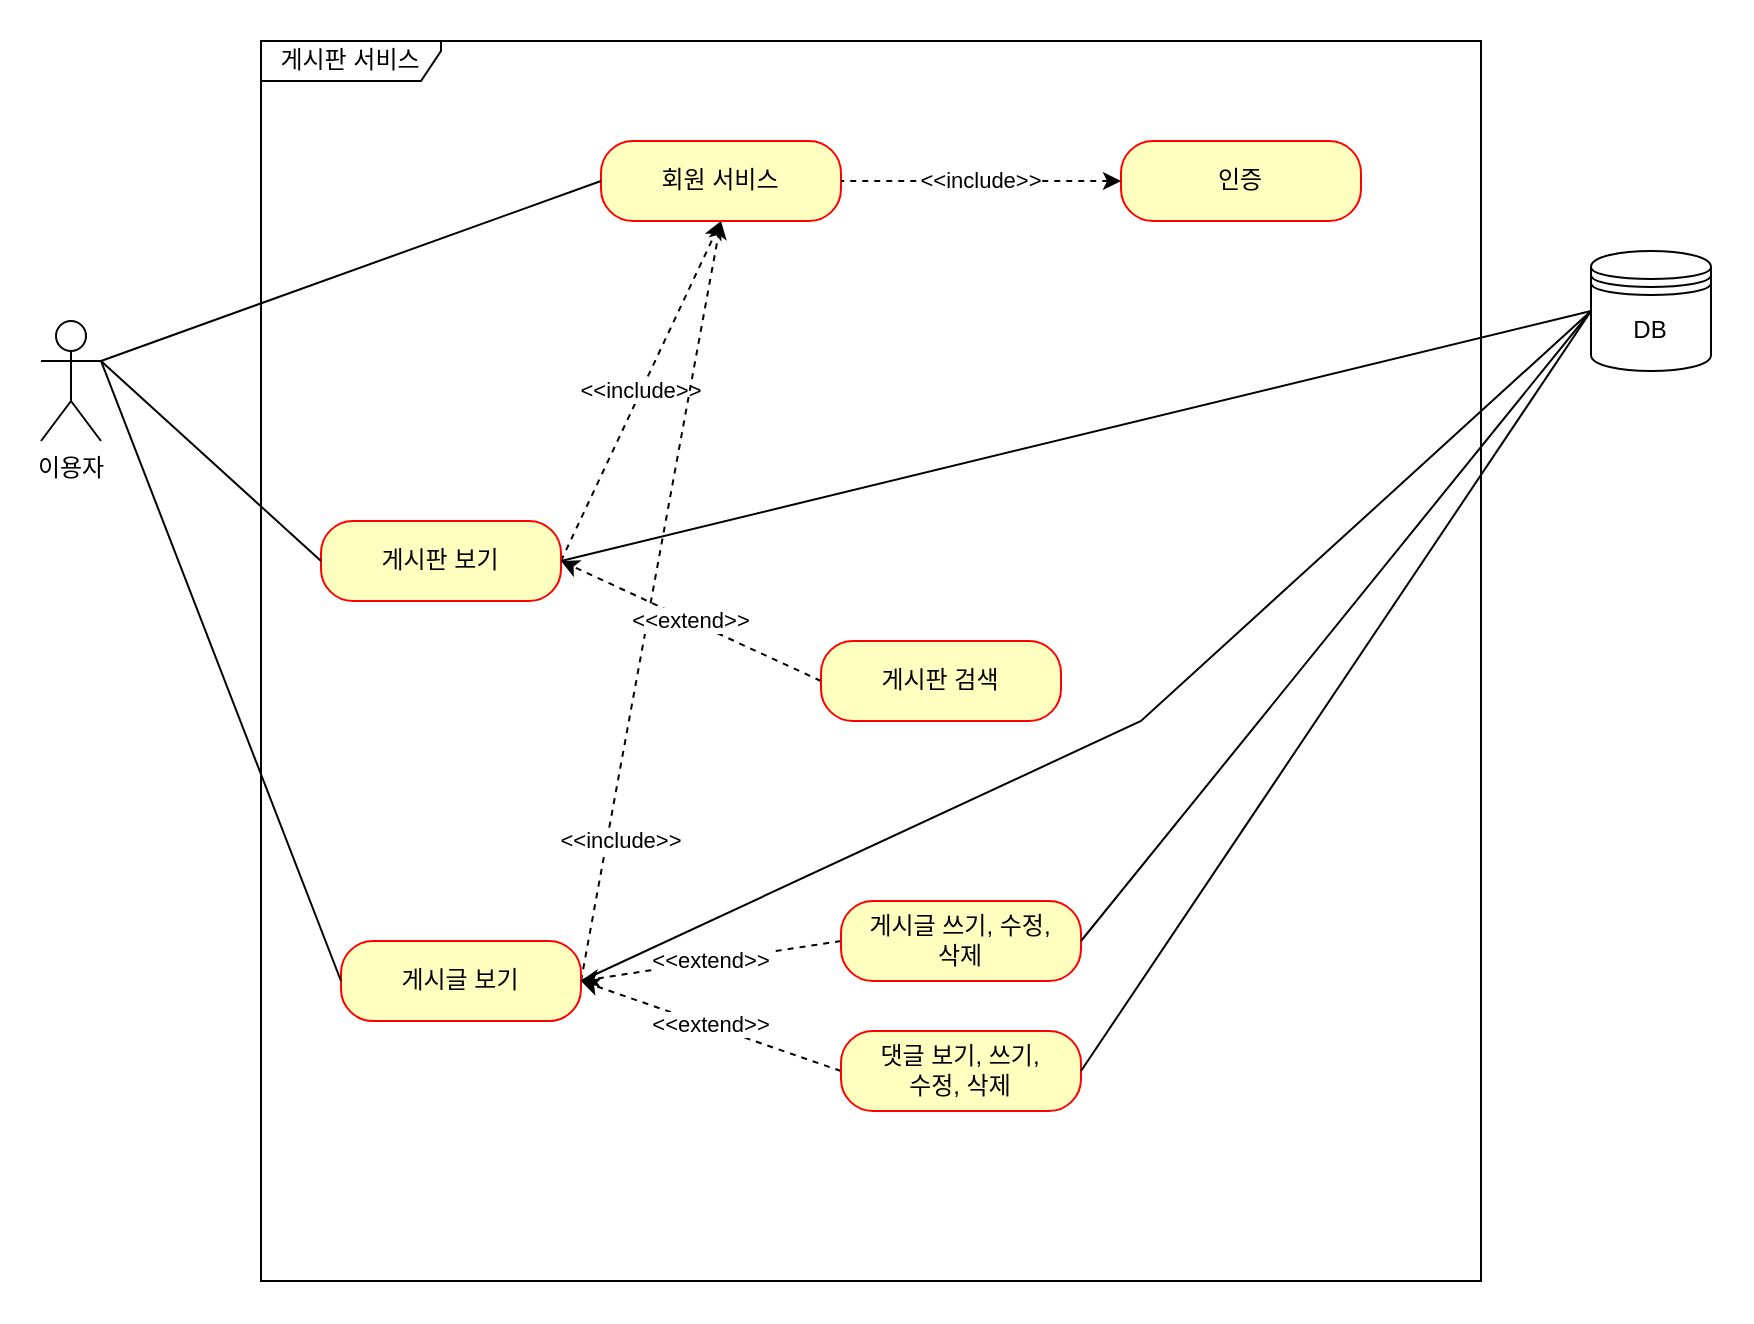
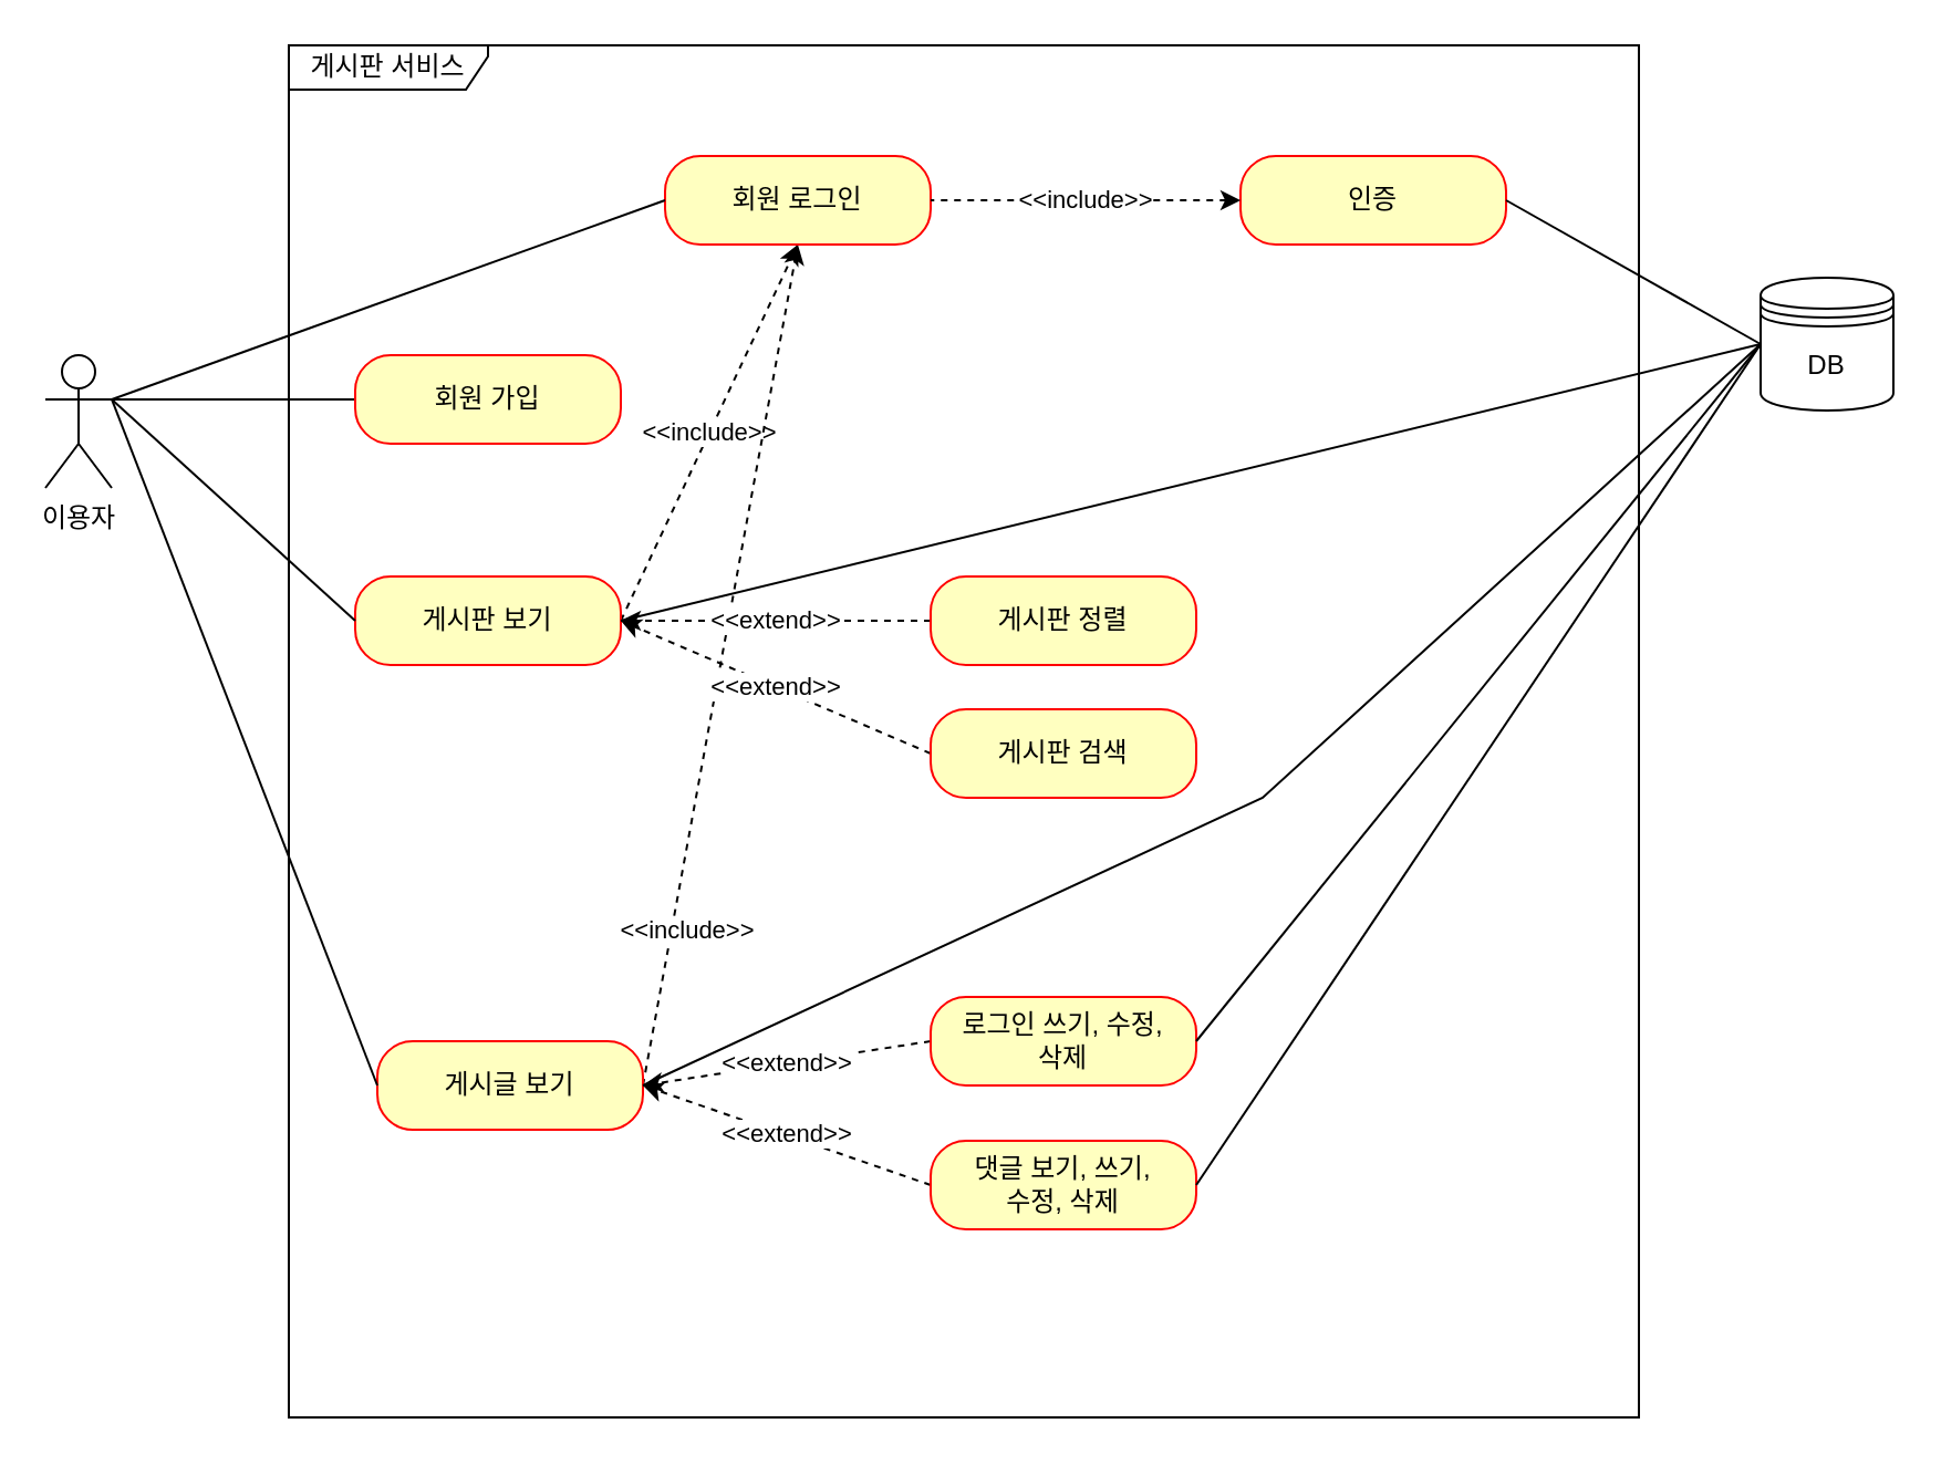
- <mxCell id="11" value="회원 서비스" style="rounded=1;whiteSpace=wrap;html=1;arcSize=40;fontColor=#000000;fillColor=#ffffc0;strokeColor=#ff0000;" vertex="1" parent="1"><mxGeometry x="300" y="70" width="120" height="40" as="geometry" /></mxCell>
+ <mxCell id="11" value="회원 로그인" style="rounded=1;whiteSpace=wrap;html=1;arcSize=40;fontColor=#000000;fillColor=#ffffc0;strokeColor=#ff0000;" vertex="1" parent="1"><mxGeometry x="300" y="70" width="120" height="40" as="geometry" /></mxCell>
+ <mxCell id="26" value="" style="rounded=0;orthogonalLoop=1;jettySize=auto;html=1;exitX=0;exitY=0.5;exitDx=0;exitDy=0;entryX=1;entryY=0.5;entryDx=0;entryDy=0;endArrow=none;endFill=0;startArrow=none;startFill=0;" edge="1" parent="1" source="25" target="12"><mxGeometry relative="1" as="geometry"><mxPoint x="570" y="100" as="sourcePoint" /><mxPoint x="430" y="100" as="targetPoint" /></mxGeometry></mxCell>
+ <mxCell id="4" style="rounded=0;orthogonalLoop=1;jettySize=auto;html=1;exitX=0;exitY=0.5;exitDx=0;exitDy=0;entryX=1;entryY=0.333;entryDx=0;entryDy=0;entryPerimeter=0;endArrow=none;endFill=0;" edge="1" parent="1" source="5" target="2"><mxGeometry relative="1" as="geometry" /></mxCell>
+ <mxCell id="5" value="회원 가입" style="rounded=1;whiteSpace=wrap;html=1;arcSize=40;fontColor=#000000;fillColor=#ffffc0;strokeColor=#ff0000;" vertex="1" parent="1"><mxGeometry x="160" y="160" width="120" height="40" as="geometry" /></mxCell>
+ <mxCell id="13" value="&amp;lt;&amp;lt;extend&amp;gt;&amp;gt;" style="rounded=0;orthogonalLoop=1;jettySize=auto;html=1;exitX=0;exitY=0.5;exitDx=0;exitDy=0;entryX=1;entryY=0.5;entryDx=0;entryDy=0;dashed=1;" edge="1" parent="1" source="14" target="7"><mxGeometry relative="1" as="geometry" /></mxCell>
+ <mxCell id="14" value="게시판 정렬" style="rounded=1;whiteSpace=wrap;html=1;arcSize=40;fontColor=#000000;fillColor=#ffffc0;strokeColor=#ff0000;" vertex="1" parent="1"><mxGeometry x="420" y="260" width="120" height="40" as="geometry" /></mxCell>
- <mxCell id="16" value="게시판 검색" style="rounded=1;whiteSpace=wrap;html=1;arcSize=40;fontColor=#000000;fillColor=#ffffc0;strokeColor=#ff0000;" vertex="1" parent="1"><mxGeometry x="410" y="320" width="120" height="40" as="geometry" /></mxCell>
+ <mxCell id="16" value="게시판 검색" style="rounded=1;whiteSpace=wrap;html=1;arcSize=40;fontColor=#000000;fillColor=#ffffc0;strokeColor=#ff0000;" vertex="1" parent="1"><mxGeometry x="420" y="320" width="120" height="40" as="geometry" /></mxCell>
- <mxCell id="18" value="게시글 쓰기, 수정, &lt;br&gt;삭제" style="rounded=1;whiteSpace=wrap;html=1;arcSize=40;fontColor=#000000;fillColor=#ffffc0;strokeColor=#ff0000;" vertex="1" parent="1"><mxGeometry x="420" y="450" width="120" height="40" as="geometry" /></mxCell>
+ <mxCell id="18" value="로그인 쓰기, 수정, &lt;br&gt;삭제" style="rounded=1;whiteSpace=wrap;html=1;arcSize=40;fontColor=#000000;fillColor=#ffffc0;strokeColor=#ff0000;" vertex="1" parent="1"><mxGeometry x="420" y="450" width="120" height="40" as="geometry" /></mxCell>
